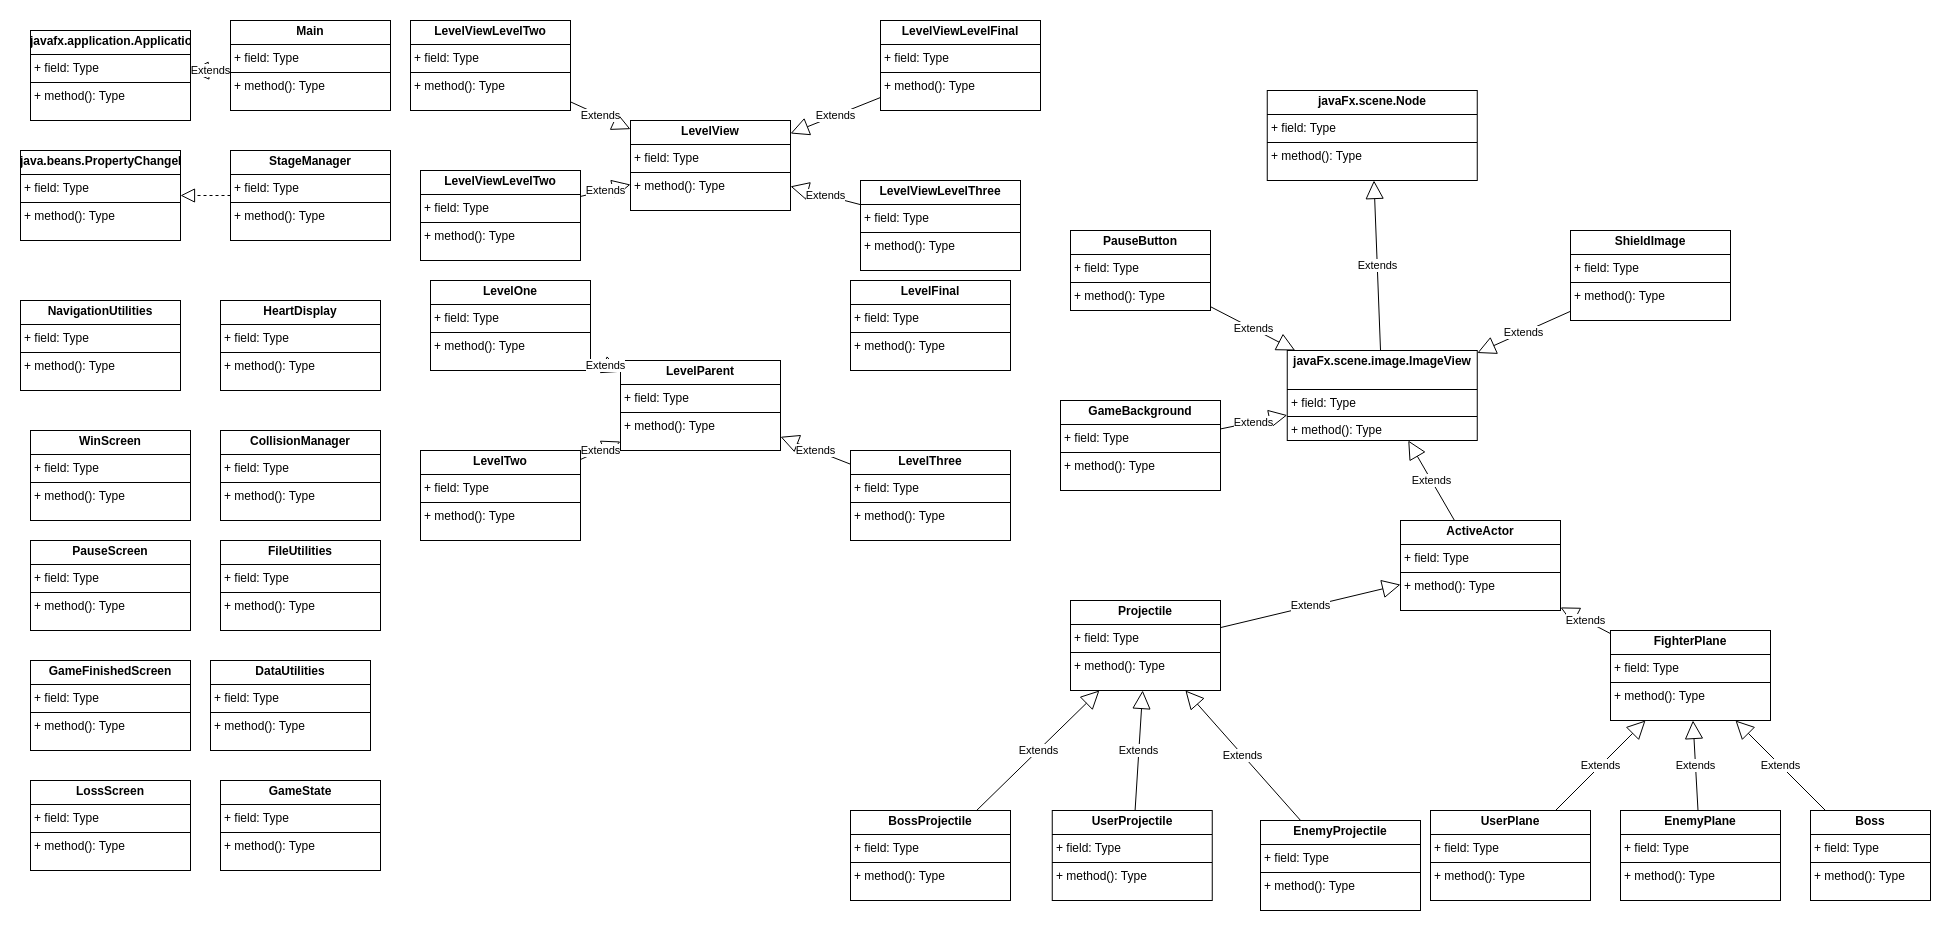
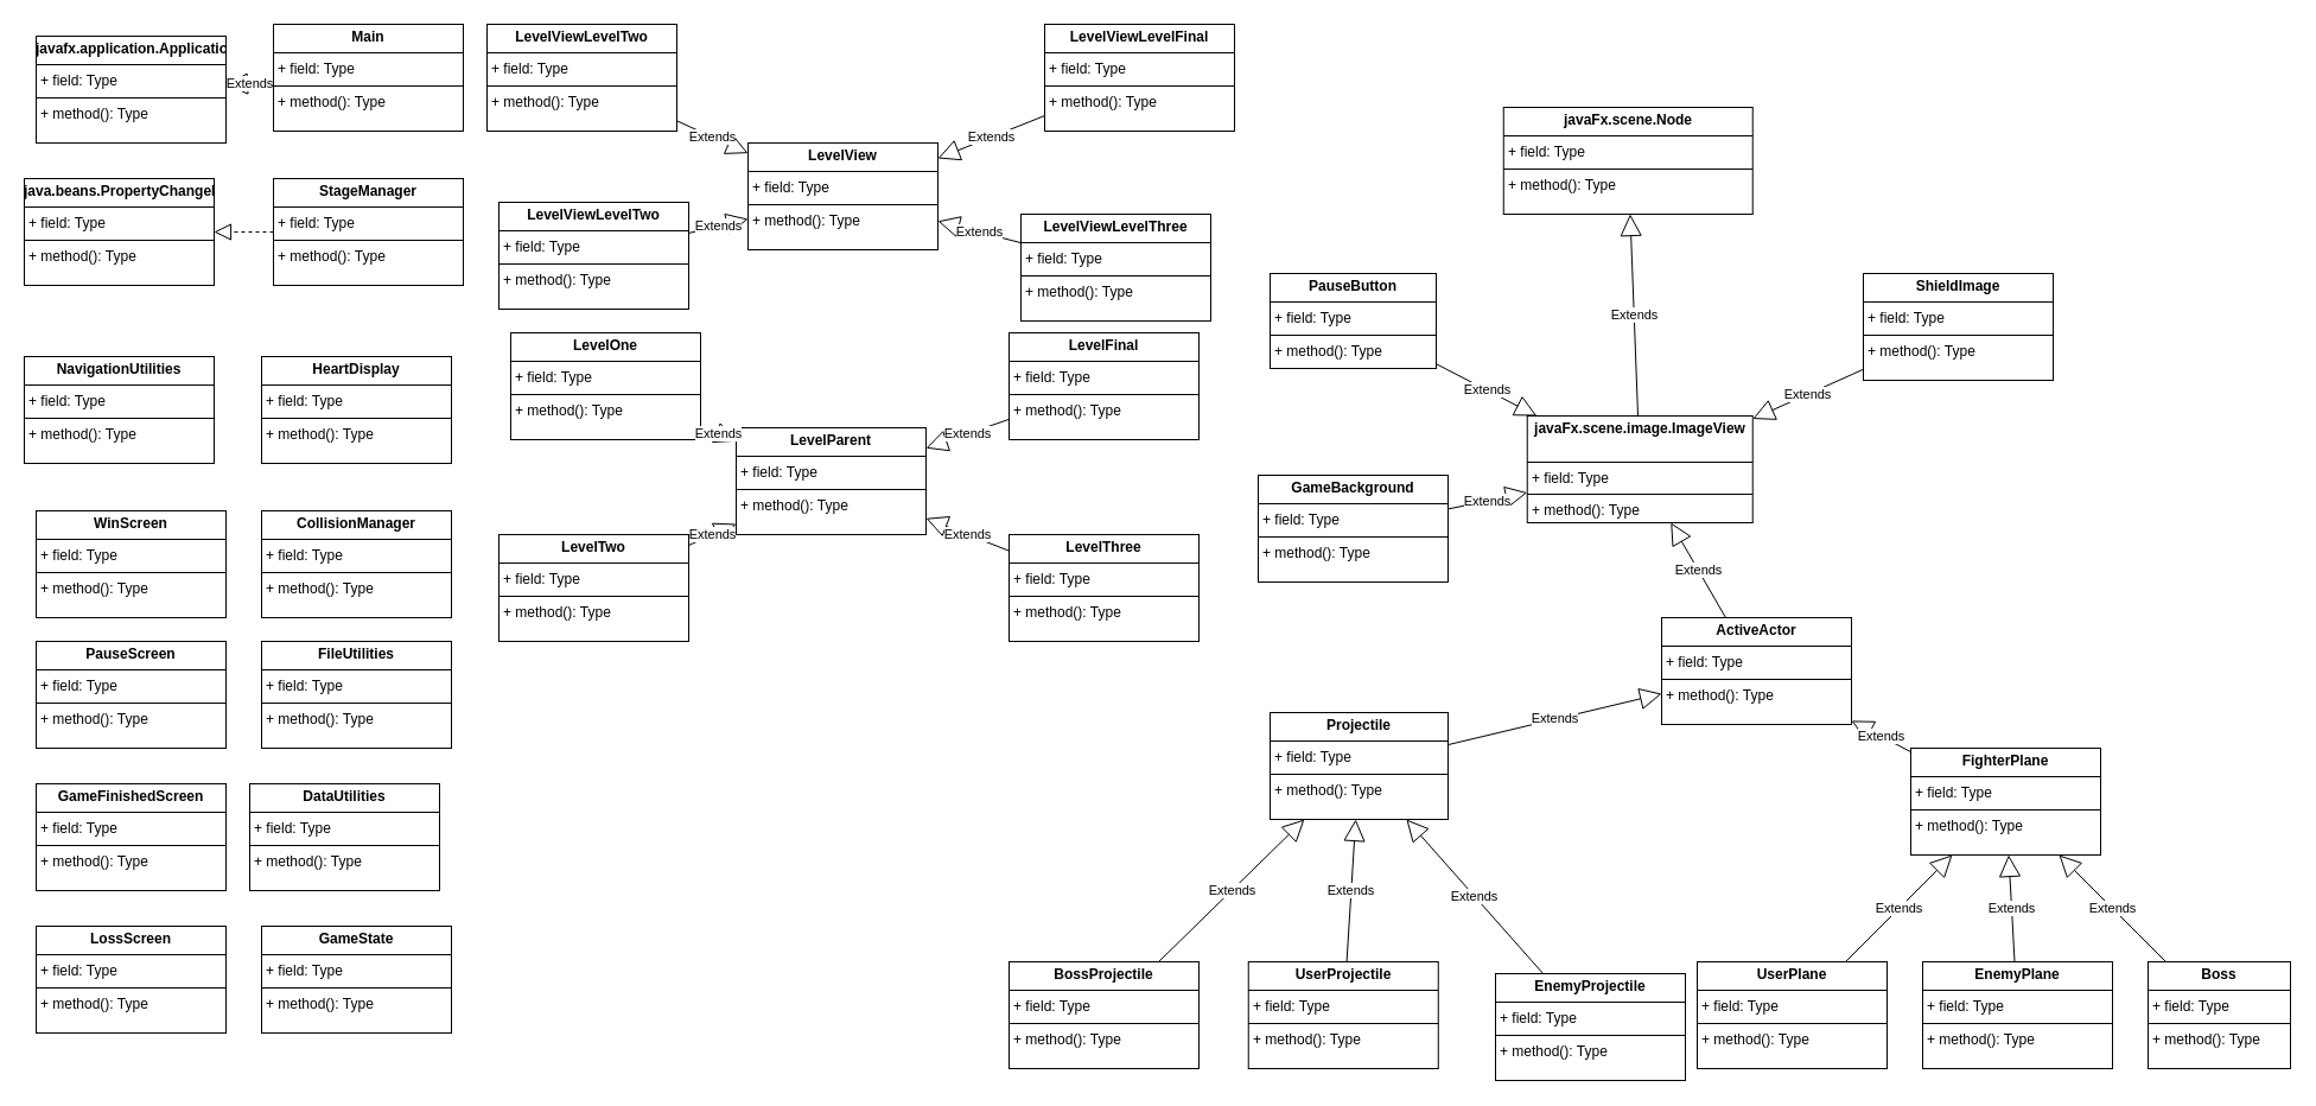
+ <mxCell id="22" value="Extends" style="endArrow=block;endSize=16;endFill=0;html=1;rounded=0;" parent="1" source="20" target="19" edge="1"><mxGeometry width="160" relative="1" as="geometry"><mxPoint x="600" y="1050" as="sourcePoint" /><mxPoint y="1050" as="targetPoint" x="760" /></mxGeometry></mxCell>
